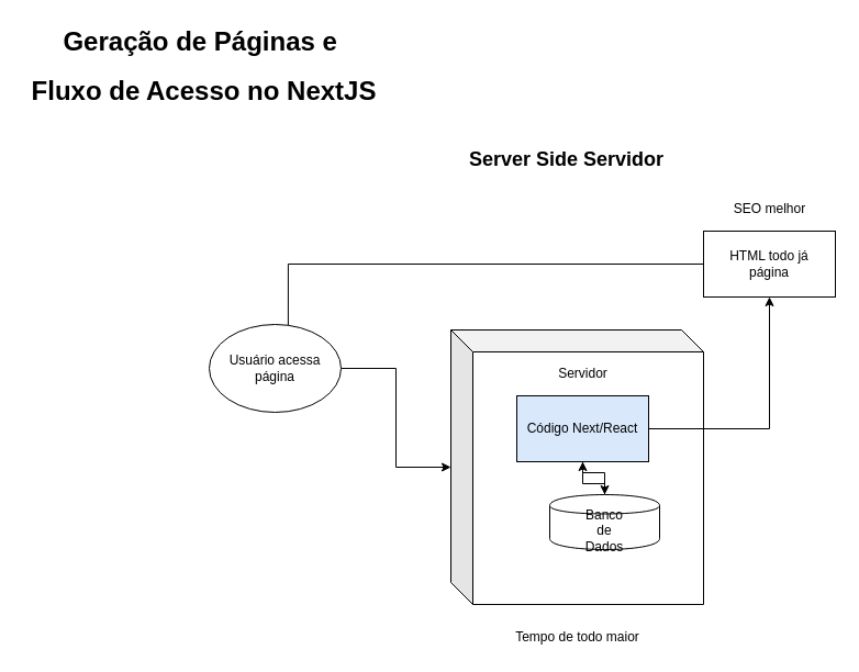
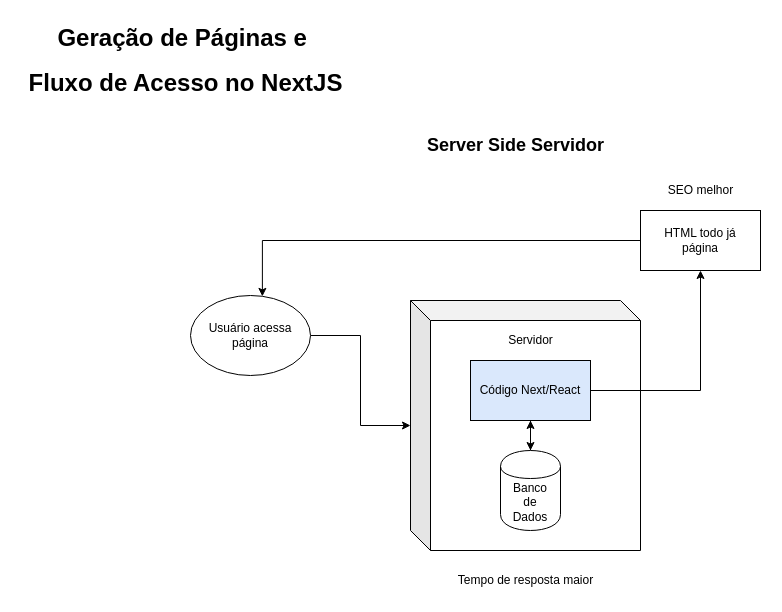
- <mxCell id="10" value="" style="edgeStyle=orthogonalEdgeStyle;rounded=0;orthogonalLoop=1;jettySize=auto;html=1;entryX=0.599;entryY=0.011;entryDx=0;entryDy=0;entryPerimeter=0;endArrow=none;" edge="1" parent="1" source="11" target="13"><mxGeometry relative="1" as="geometry"><mxPoint x="800" y="190" as="targetPoint" /></mxGeometry></mxCell>
+ <mxCell id="10" value="" style="edgeStyle=orthogonalEdgeStyle;rounded=0;orthogonalLoop=1;jettySize=auto;html=1;entryX=0.599;entryY=0.011;entryDx=0;entryDy=0;entryPerimeter=0;" edge="1" parent="1" source="11" target="13"><mxGeometry relative="1" as="geometry"><mxPoint x="800" y="190" as="targetPoint" /></mxGeometry></mxCell>
- <mxCell id="9" value="Banco&lt;br&gt;de&lt;br&gt;Dados" style="shape=cylinder;whiteSpace=wrap;html=1;boundedLbl=1;backgroundOutline=1;" vertex="1" parent="1"><mxGeometry x="500" y="450" width="100" height="50" as="geometry" /></mxCell>
+ <mxCell id="9" value="Banco&lt;br&gt;de&lt;br&gt;Dados" style="shape=cylinder;whiteSpace=wrap;html=1;boundedLbl=1;backgroundOutline=1;" vertex="1" parent="1"><mxGeometry x="500" y="450" width="60" height="80" as="geometry" /></mxCell>
- <mxCell id="15" value="Tempo de todo maior" style="text;html=1;align=center;verticalAlign=middle;resizable=0;points=[];autosize=1;" vertex="1" parent="1"><mxGeometry x="450" y="570" width="150" height="20" as="geometry" /></mxCell>
+ <mxCell id="15" value="Tempo de resposta maior" style="text;html=1;align=center;verticalAlign=middle;resizable=0;points=[];autosize=1;" vertex="1" parent="1"><mxGeometry x="450" y="570" width="150" height="20" as="geometry" /></mxCell>
